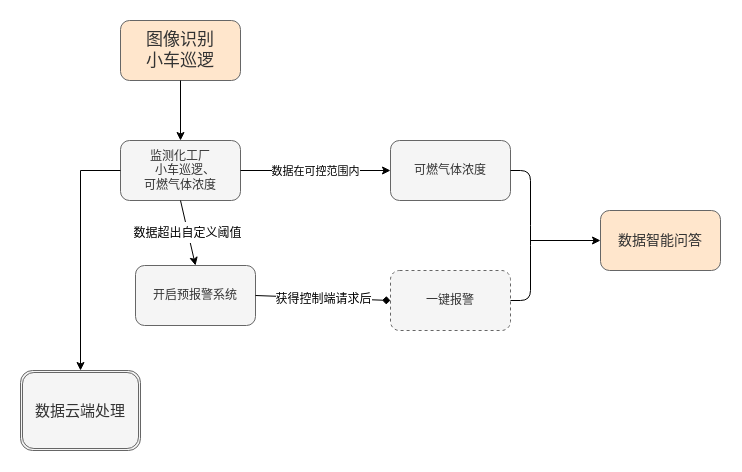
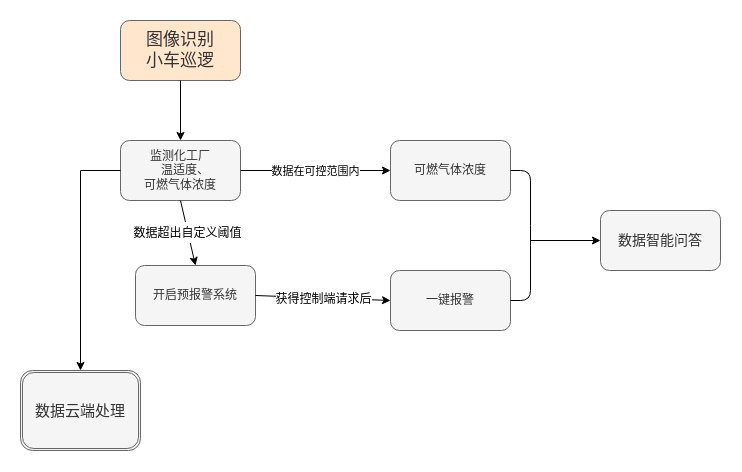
- <mxCell id="3" value="监测化工厂&lt;br&gt;&amp;nbsp; &amp;nbsp;小车巡逻、&lt;br&gt;可燃气体浓度" style="rounded=1;whiteSpace=wrap;html=1;fillColor=#f5f5f5;fontColor=#333333;strokeColor=#666666;" vertex="1" parent="1"><mxGeometry x="120" y="140" width="120" height="60" as="geometry" /></mxCell>
+ <mxCell id="3" value="监测化工厂&lt;br&gt;&amp;nbsp; &amp;nbsp;温适度、&lt;br&gt;可燃气体浓度" style="rounded=1;whiteSpace=wrap;html=1;fillColor=#f5f5f5;fontColor=#333333;strokeColor=#666666;" vertex="1" parent="1"><mxGeometry x="120" y="140" width="120" height="60" as="geometry" /></mxCell>
- <mxCell id="13" value="&lt;font style=&quot;font-size: 14px&quot;&gt;数据智能问答&lt;/font&gt;" style="rounded=1;whiteSpace=wrap;html=1;fontSize=12;fillColor=#ffe6cc;fontColor=#333333;strokeColor=#666666;" vertex="1" parent="1"><mxGeometry x="600" y="210" width="120" height="60" as="geometry" /></mxCell>
+ <mxCell id="13" value="&lt;font style=&quot;font-size: 14px&quot;&gt;数据智能问答&lt;/font&gt;" style="rounded=1;whiteSpace=wrap;html=1;fontSize=12;fillColor=#f5f5f5;fontColor=#333333;strokeColor=#666666;" vertex="1" parent="1"><mxGeometry x="600" y="210" width="120" height="60" as="geometry" /></mxCell>
- <mxCell id="10" value="&lt;font style=&quot;font-size: 12px&quot;&gt;获得控制端请求后&lt;/font&gt;" style="endArrow=diamond;html=1;rounded=0;fontSize=17;exitX=1;exitY=0.5;exitDx=0;exitDy=0;entryX=0;entryY=0.5;entryDx=0;entryDy=0;" edge="1" parent="1" source="4" target="5"><mxGeometry width="50" height="50" relative="1" as="geometry"><mxPoint x="210" y="110" as="sourcePoint" /><mxPoint x="210" y="170" as="targetPoint" /></mxGeometry></mxCell>
+ <mxCell id="10" value="&lt;font style=&quot;font-size: 12px&quot;&gt;获得控制端请求后&lt;/font&gt;" style="endArrow=classic;html=1;rounded=0;fontSize=17;exitX=1;exitY=0.5;exitDx=0;exitDy=0;entryX=0;entryY=0.5;entryDx=0;entryDy=0;" edge="1" parent="1" source="4" target="5"><mxGeometry width="50" height="50" relative="1" as="geometry"><mxPoint x="210" y="110" as="sourcePoint" /><mxPoint x="210" y="170" as="targetPoint" /></mxGeometry></mxCell>
- <mxCell id="5" value="一键报警" style="rounded=1;whiteSpace=wrap;html=1;fillColor=#f5f5f5;fontColor=#333333;strokeColor=#666666;dashed=1;" vertex="1" parent="1"><mxGeometry x="390" y="270" width="120" height="60" as="geometry" /></mxCell>
+ <mxCell id="5" value="一键报警" style="rounded=1;whiteSpace=wrap;html=1;fillColor=#f5f5f5;fontColor=#333333;strokeColor=#666666;" vertex="1" parent="1"><mxGeometry x="390" y="270" width="120" height="60" as="geometry" /></mxCell>
